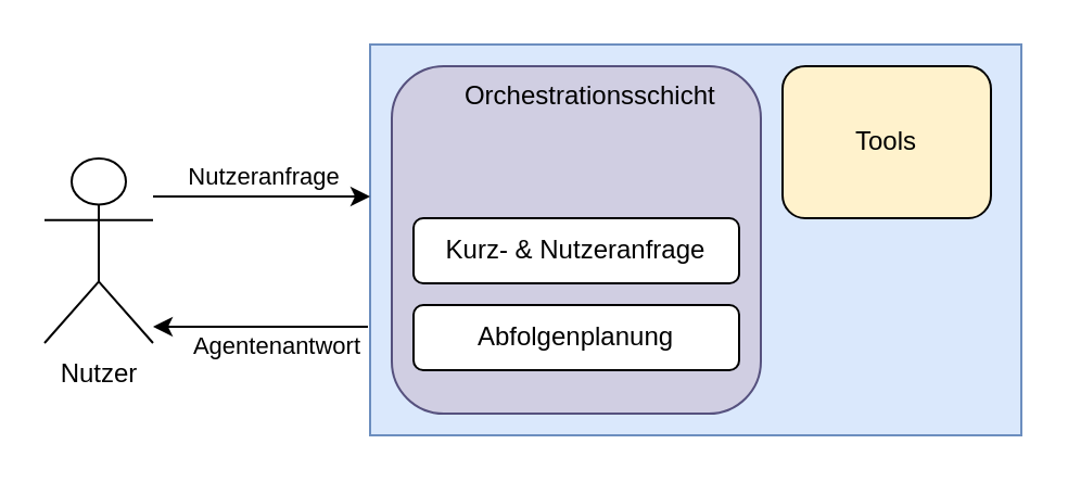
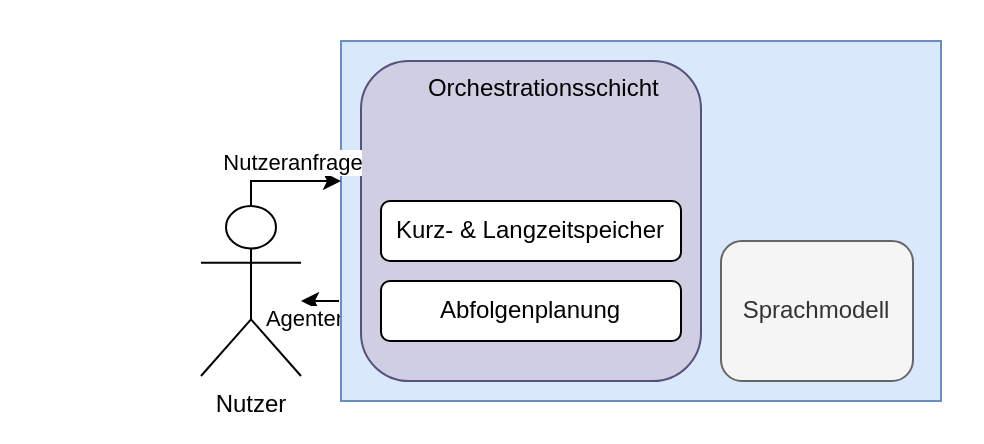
- <mxCell id="6" value="Tools" style="rounded=1;whiteSpace=wrap;html=1;fillColor=#fff2cc;strokeColor=#000000;" parent="1" vertex="1"><mxGeometry x="360" y="30" width="96" height="70" as="geometry" /></mxCell>
- <mxCell id="2" value="Nutzer" style="shape=umlActor;verticalLabelPosition=bottom;verticalAlign=top;html=1;outlineConnect=0;" parent="1" vertex="1"><mxGeometry x="20" y="72.5" width="50" height="85" as="geometry" /></mxCell>
+ <mxCell id="2" value="Nutzer" style="shape=umlActor;verticalLabelPosition=bottom;verticalAlign=top;html=1;outlineConnect=0;" parent="1" vertex="1"><mxGeometry x="100" y="102.5" width="50" height="85" as="geometry" /></mxCell>
- <mxCell id="9" value="Kurz- &amp;amp; Nutzeranfrage" style="rounded=1;whiteSpace=wrap;html=1;" parent="1" vertex="1"><mxGeometry x="190" y="100" width="150" height="30" as="geometry" /></mxCell>
+ <mxCell id="9" value="Kurz- &amp;amp; Langzeitspeicher" style="rounded=1;whiteSpace=wrap;html=1;" parent="1" vertex="1"><mxGeometry x="190" y="100" width="150" height="30" as="geometry" /></mxCell>
+ <mxCell id="7" value="Sprachmodell" style="rounded=1;whiteSpace=wrap;html=1;fillColor=#f5f5f5;fontColor=#333333;strokeColor=#666666;" parent="1" vertex="1"><mxGeometry x="360" y="120" width="96" height="70" as="geometry" /></mxCell>
